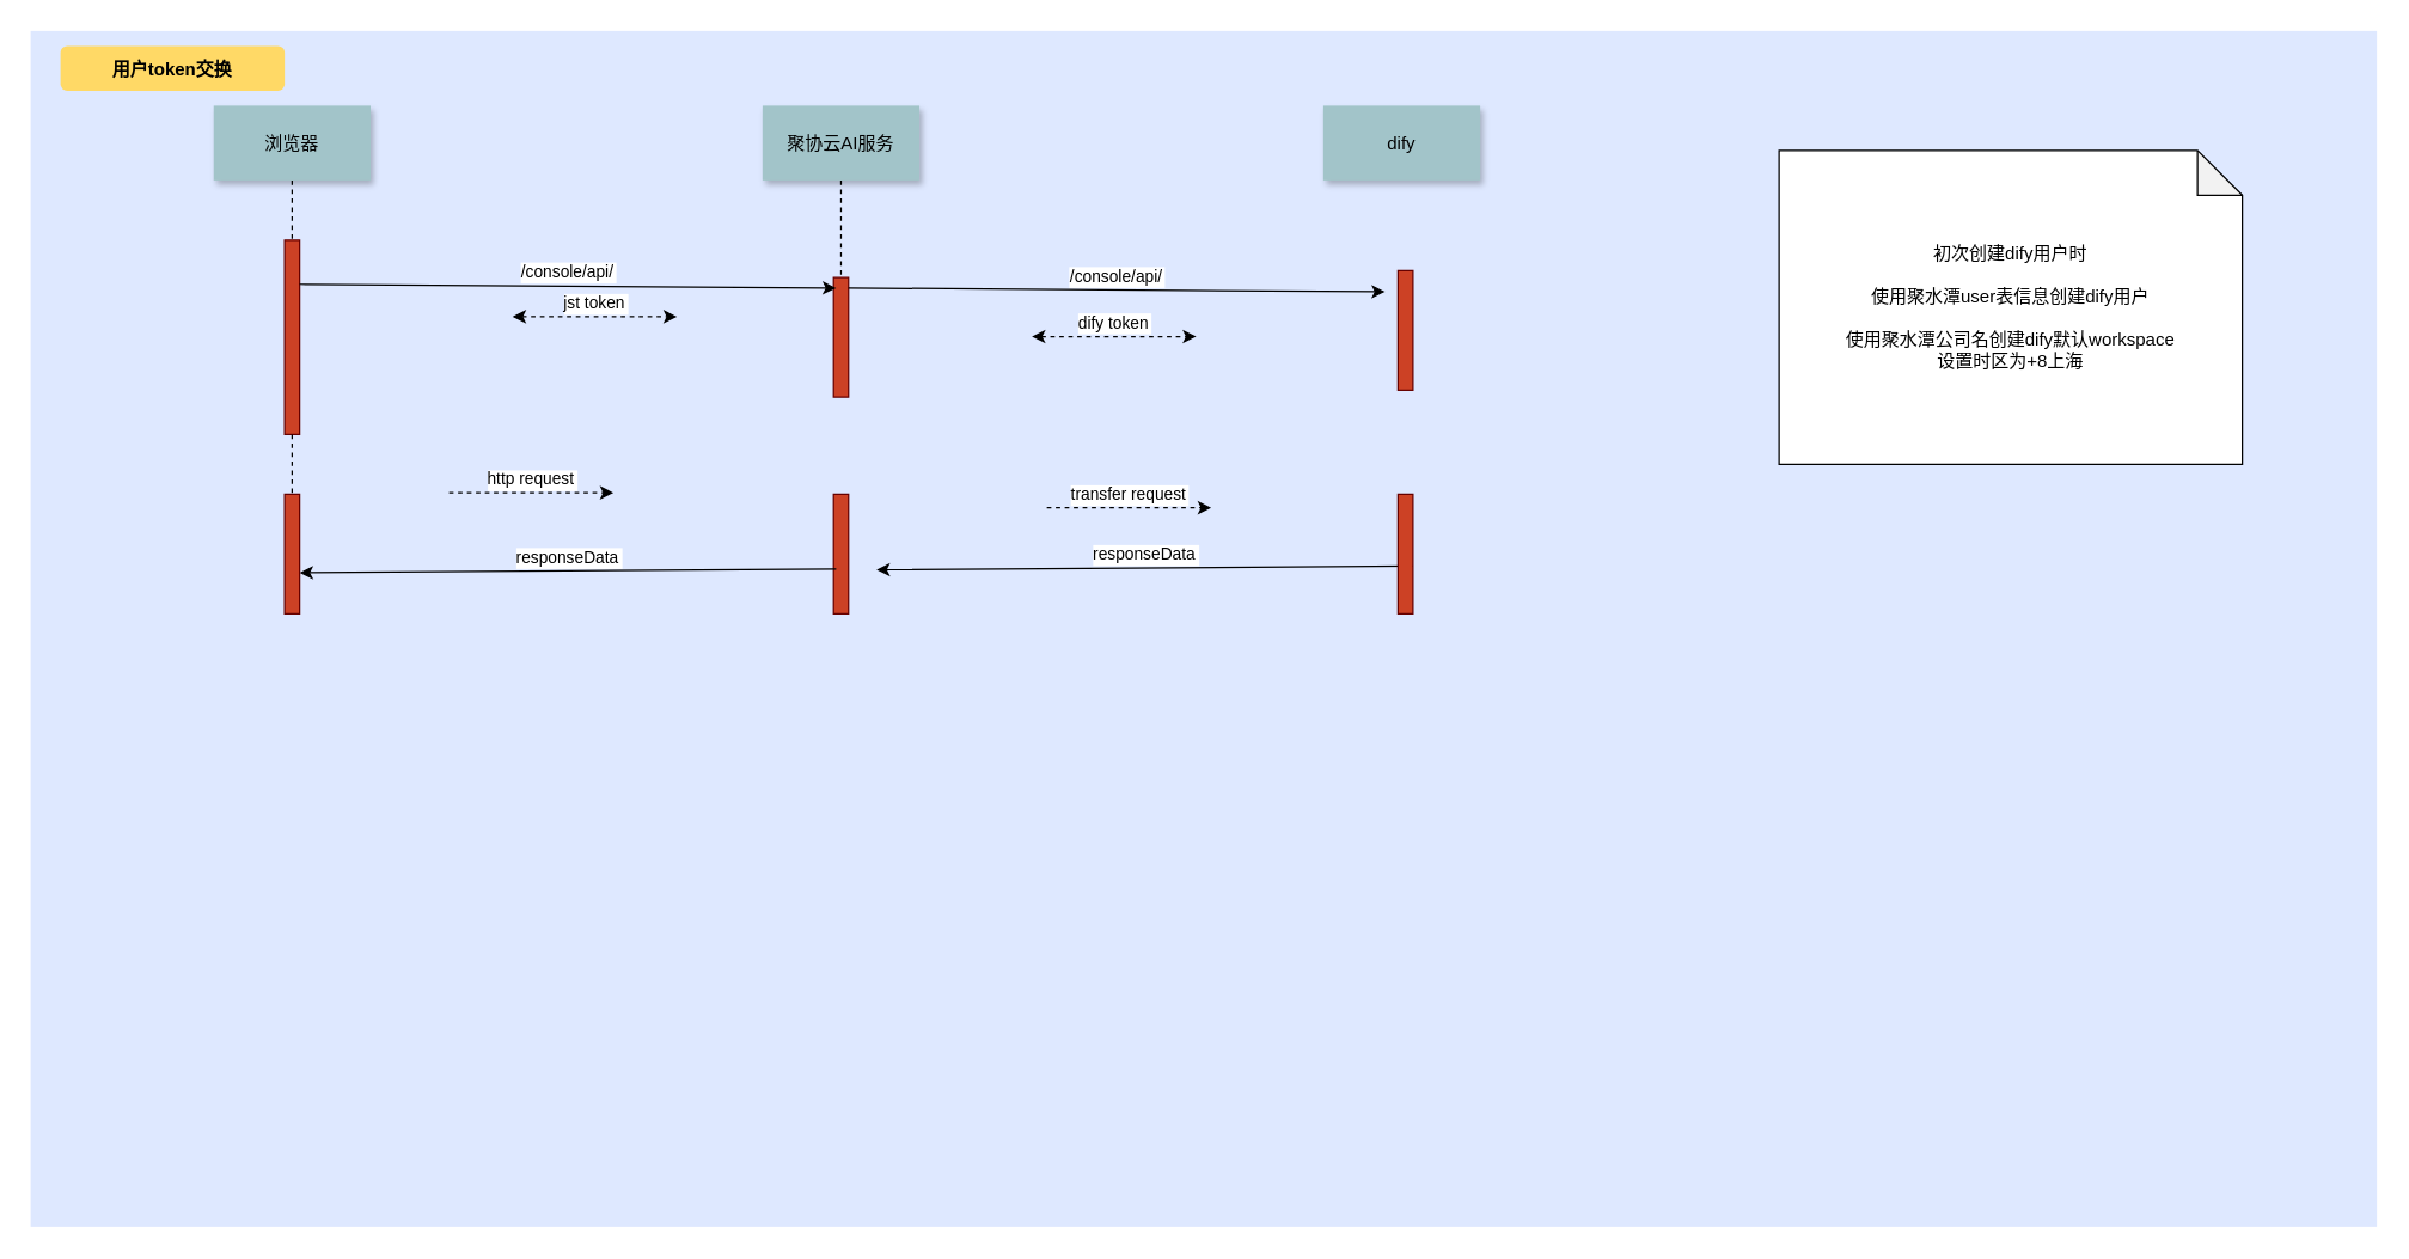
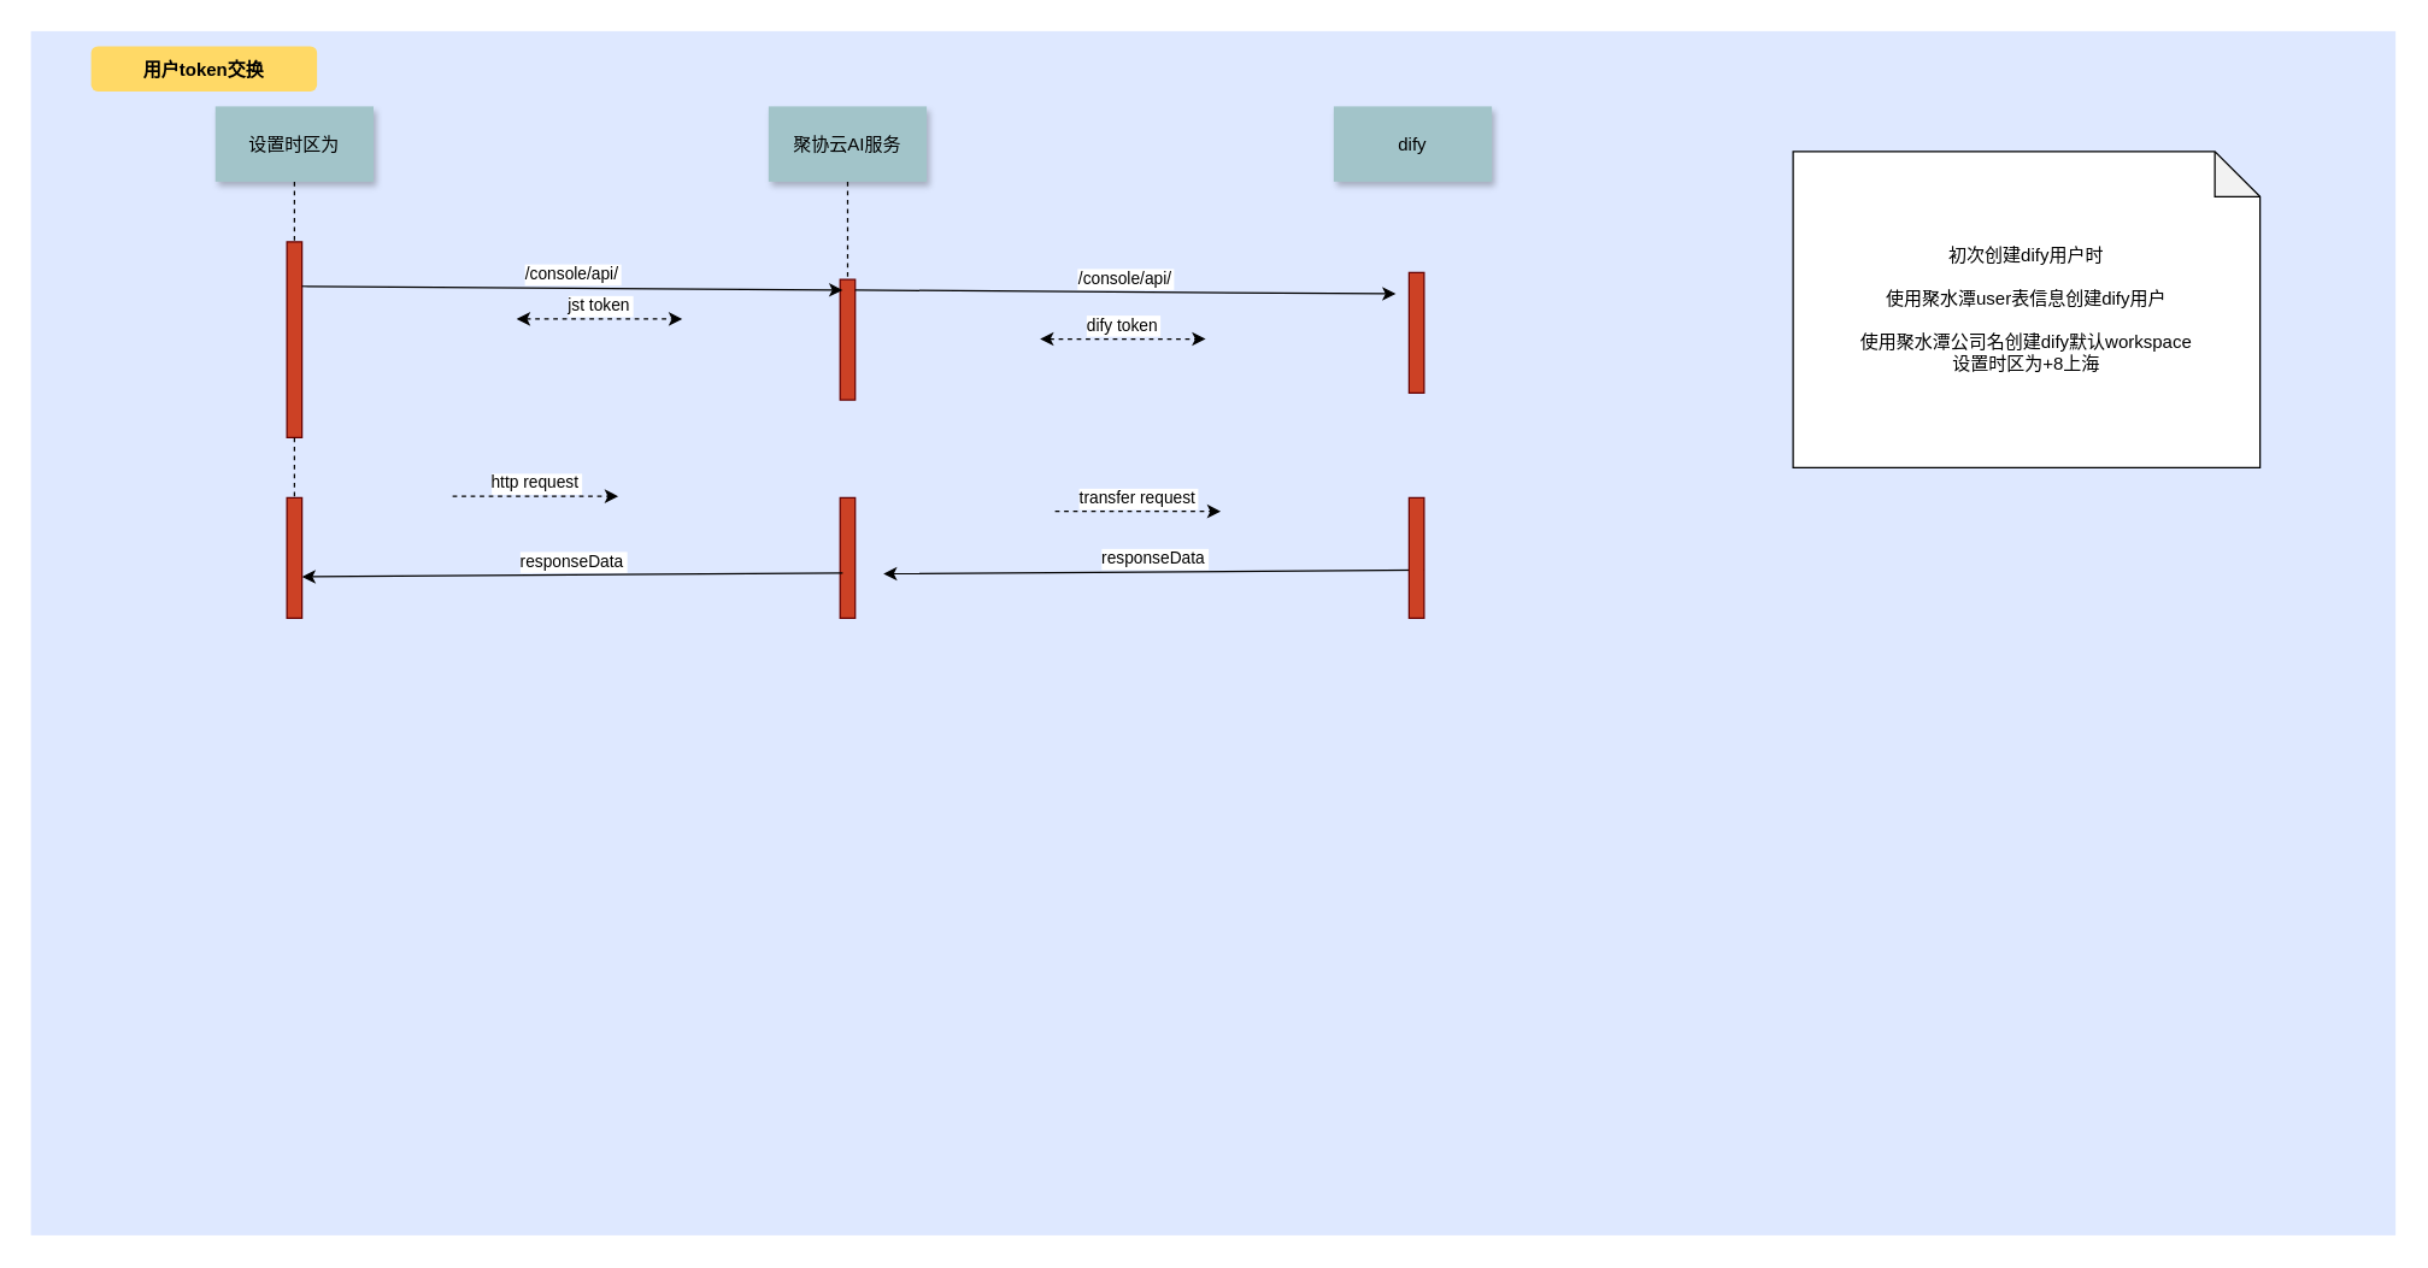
- <mxCell id="13" value="用户token交换" style="rounded=1;fontStyle=1;fillColor=#FFD966;strokeColor=none" parent="1" vertex="1"><mxGeometry x="40" y="30" width="150" height="30" as="geometry" /></mxCell>
+ <mxCell id="13" value="用户token交换" style="rounded=1;fontStyle=1;fillColor=#FFD966;strokeColor=none" parent="1" vertex="1"><mxGeometry x="60" y="30" width="150" height="30" as="geometry" /></mxCell>
- <mxCell id="4" value="浏览器" style="shadow=1;fillColor=#A2C4C9;strokeColor=none" parent="1" vertex="1"><mxGeometry x="142.5" y="70" width="105" height="50" as="geometry" /></mxCell>
+ <mxCell id="4" value="设置时区为" style="shadow=1;fillColor=#A2C4C9;strokeColor=none" parent="1" vertex="1"><mxGeometry x="142.5" y="70" width="105" height="50" as="geometry" /></mxCell>
